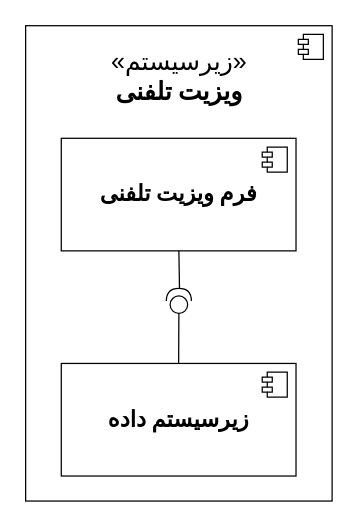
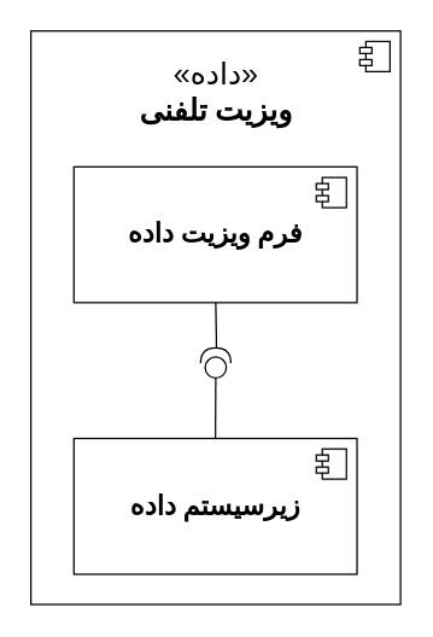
- <mxCell id="6" value="&lt;font style=&quot;font-size: 20px&quot;&gt;«&lt;font style=&quot;font-size: 20px&quot; face=&quot;b nazanin&quot;&gt;زیرسیستم&lt;/font&gt;»&lt;br&gt;&lt;b&gt;&lt;font style=&quot;font-size: 20px&quot; face=&quot;b titr&quot;&gt;ویزیت تلفنی&lt;/font&gt;&lt;br&gt;&lt;/b&gt;&lt;/font&gt;" style="text;html=1;strokeColor=none;fillColor=none;align=center;verticalAlign=middle;whiteSpace=wrap;rounded=0;fontSize=15;" vertex="1" parent="2"><mxGeometry x="66.723" y="20" width="111.553" height="40" as="geometry" /></mxCell>
+ <mxCell id="6" value="&lt;font style=&quot;font-size: 20px&quot;&gt;«&lt;font style=&quot;font-size: 20px&quot; face=&quot;b nazanin&quot;&gt;داده&lt;/font&gt;»&lt;br&gt;&lt;b&gt;&lt;font style=&quot;font-size: 20px&quot; face=&quot;b titr&quot;&gt;ویزیت تلفنی&lt;/font&gt;&lt;br&gt;&lt;/b&gt;&lt;/font&gt;" style="text;html=1;strokeColor=none;fillColor=none;align=center;verticalAlign=middle;whiteSpace=wrap;rounded=0;fontSize=15;" vertex="1" parent="2"><mxGeometry x="66.723" y="20" width="111.553" height="40" as="geometry" /></mxCell>
- <mxCell id="4" value="&lt;font style=&quot;font-size: 18px&quot; face=&quot;b titr&quot;&gt;&lt;b&gt;فرم ویزیت تلفنی&lt;br&gt;&lt;/b&gt;&lt;/font&gt;" style="html=1;fillColor=none;gradientColor=none;fontSize=15;align=center;" vertex="1" parent="2"><mxGeometry x="28.489" y="90" width="187.66" height="90" as="geometry" /></mxCell>
+ <mxCell id="4" value="&lt;font style=&quot;font-size: 18px&quot; face=&quot;b titr&quot;&gt;&lt;b&gt;فرم ویزیت داده&lt;br&gt;&lt;/b&gt;&lt;/font&gt;" style="html=1;fillColor=none;gradientColor=none;fontSize=15;align=center;" vertex="1" parent="2"><mxGeometry x="28.489" y="90" width="187.66" height="90" as="geometry" /></mxCell>
